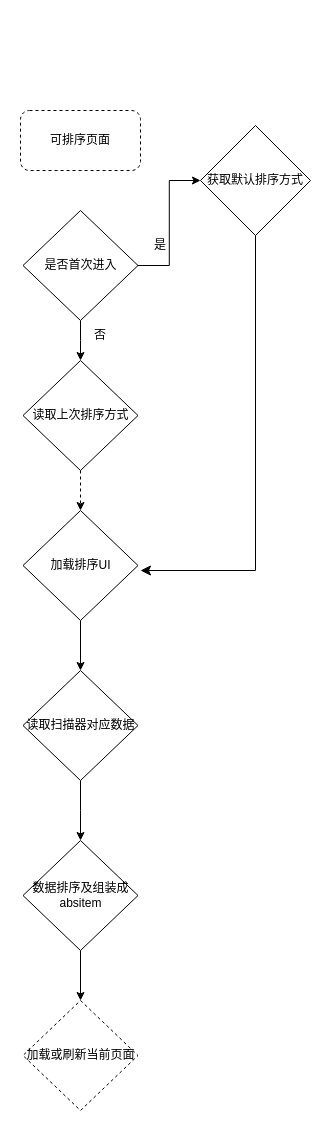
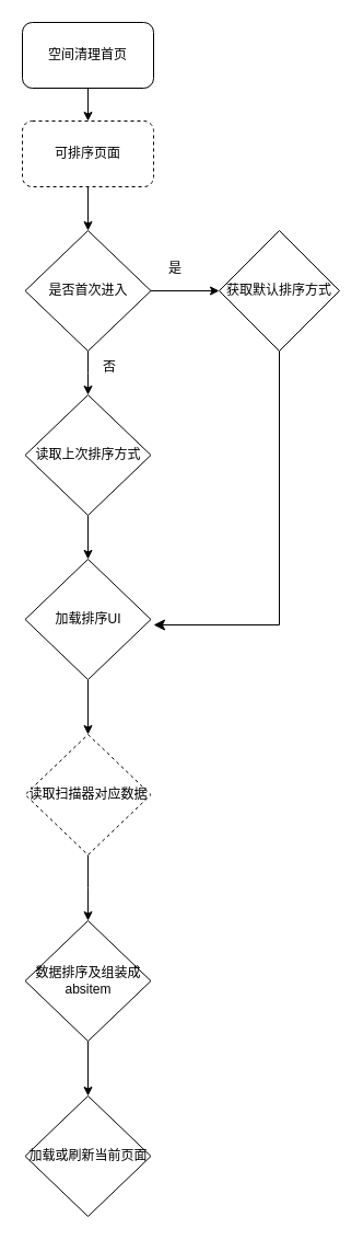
+ <mxCell id="2" value="空间清理首页" style="rounded=1;whiteSpace=wrap;html=1;" vertex="1" parent="1"><mxGeometry x="20" y="20" width="120" height="60" as="geometry" /></mxCell>
+ <mxCell id="8" value="" style="endArrow=classic;html=1;rounded=0;exitX=0.5;exitY=1;exitDx=0;exitDy=0;entryX=0.5;entryY=0;entryDx=0;entryDy=0;" edge="1" parent="1" source="2" target="3"><mxGeometry width="50" height="50" relative="1" as="geometry"><mxPoint x="130" y="200" as="sourcePoint" /><mxPoint x="180" y="150" as="targetPoint" /></mxGeometry></mxCell>
- <mxCell id="7" value="获取默认排序方式" style="rhombus;whiteSpace=wrap;html=1;" vertex="1" parent="1"><mxGeometry x="200" y="125" width="110" height="110" as="geometry" /></mxCell>
+ <mxCell id="7" value="获取默认排序方式" style="rhombus;whiteSpace=wrap;html=1;" vertex="1" parent="1"><mxGeometry x="200" y="210" width="110" height="110" as="geometry" /></mxCell>
+ <mxCell id="9" value="" style="endArrow=classic;html=1;rounded=0;exitX=0.5;exitY=1;exitDx=0;exitDy=0;entryX=0.5;entryY=0;entryDx=0;entryDy=0;" edge="1" parent="1" source="3" target="6"><mxGeometry width="50" height="50" relative="1" as="geometry"><mxPoint x="130" y="200" as="sourcePoint" /><mxPoint x="180" y="150" as="targetPoint" /></mxGeometry></mxCell>
- <mxCell id="12" value="" style="edgeStyle=orthogonalEdgeStyle;rounded=0;orthogonalLoop=1;jettySize=auto;html=1;dashed=1;" edge="1" parent="1" source="13" target="15"><mxGeometry relative="1" as="geometry" /></mxCell>
+ <mxCell id="12" value="" style="edgeStyle=orthogonalEdgeStyle;rounded=0;orthogonalLoop=1;jettySize=auto;html=1;" edge="1" parent="1" source="13" target="15"><mxGeometry relative="1" as="geometry" /></mxCell>
- <mxCell id="18" value="读取扫描器对应数据" style="rhombus;whiteSpace=wrap;html=1;" vertex="1" parent="1"><mxGeometry x="22.5" y="670" width="115" height="110" as="geometry" /></mxCell>
+ <mxCell id="18" value="读取扫描器对应数据" style="rhombus;whiteSpace=wrap;html=1;dashed=1;" vertex="1" parent="1"><mxGeometry x="22.5" y="670" width="115" height="110" as="geometry" /></mxCell>
- <mxCell id="21" value="加载或刷新当前页面" style="rhombus;whiteSpace=wrap;html=1;dashed=1;" vertex="1" parent="1"><mxGeometry x="22.5" y="1000" width="115" height="110" as="geometry" /></mxCell>
+ <mxCell id="21" value="加载或刷新当前页面" style="rhombus;whiteSpace=wrap;html=1;" vertex="1" parent="1"><mxGeometry x="22.5" y="1000" width="115" height="110" as="geometry" /></mxCell>
